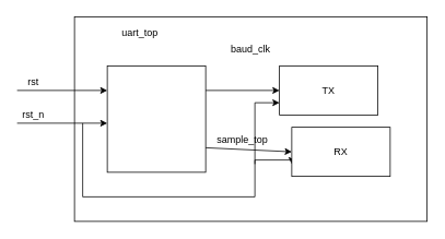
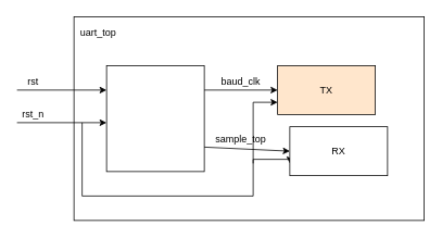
- <mxCell id="5" value="uart_top" style="text;html=1;strokeColor=none;fillColor=none;align=center;verticalAlign=middle;whiteSpace=wrap;rounded=0;" vertex="1" parent="1"><mxGeometry x="150" y="30" width="40" height="20" as="geometry" /></mxCell>
+ <mxCell id="5" value="uart_top" style="text;html=1;strokeColor=none;fillColor=none;align=center;verticalAlign=middle;whiteSpace=wrap;rounded=0;" vertex="1" parent="1"><mxGeometry x="100" y="30" width="40" height="20" as="geometry" /></mxCell>
- <mxCell id="15" value="baud_clk" style="text;html=1;strokeColor=none;fillColor=none;align=center;verticalAlign=middle;whiteSpace=wrap;rounded=0;" vertex="1" parent="1"><mxGeometry x="280" y="50" width="50" height="20" as="geometry" /></mxCell>
+ <mxCell id="15" value="baud_clk" style="text;html=1;strokeColor=none;fillColor=none;align=center;verticalAlign=middle;whiteSpace=wrap;rounded=0;" vertex="1" parent="1"><mxGeometry x="270" y="90" width="50" height="20" as="geometry" /></mxCell>
- <mxCell id="11" value="TX" style="rounded=0;whiteSpace=wrap;html=1;" vertex="1" parent="1"><mxGeometry x="340" y="80" width="120" height="60" as="geometry" /></mxCell>
+ <mxCell id="11" value="TX" style="rounded=0;whiteSpace=wrap;html=1;fillColor=#ffe6cc;" vertex="1" parent="1"><mxGeometry x="340" y="80" width="120" height="60" as="geometry" /></mxCell>
